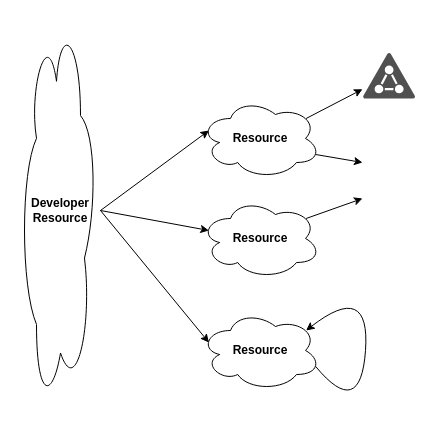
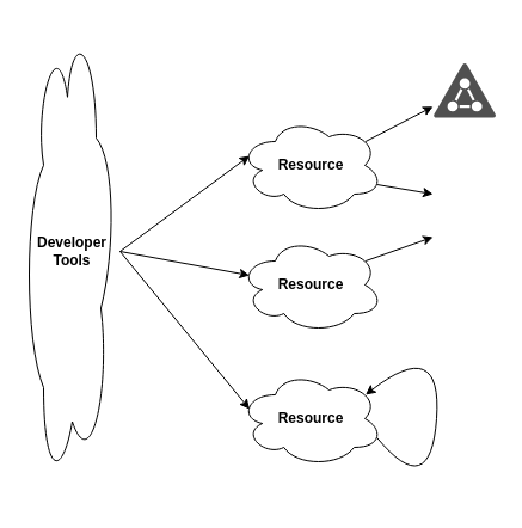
- <mxCell id="2" value="&lt;b&gt;Developer Resource&lt;/b&gt;" style="ellipse;shape=cloud;whiteSpace=wrap;html=1;direction=south;" vertex="1" parent="1"><mxGeometry x="20" y="20" width="80" height="380" as="geometry" /></mxCell>
+ <mxCell id="2" value="&lt;b&gt;Developer Tools&lt;/b&gt;" style="ellipse;shape=cloud;whiteSpace=wrap;html=1;direction=south;" vertex="1" parent="1"><mxGeometry x="20" y="20" width="80" height="380" as="geometry" /></mxCell>
